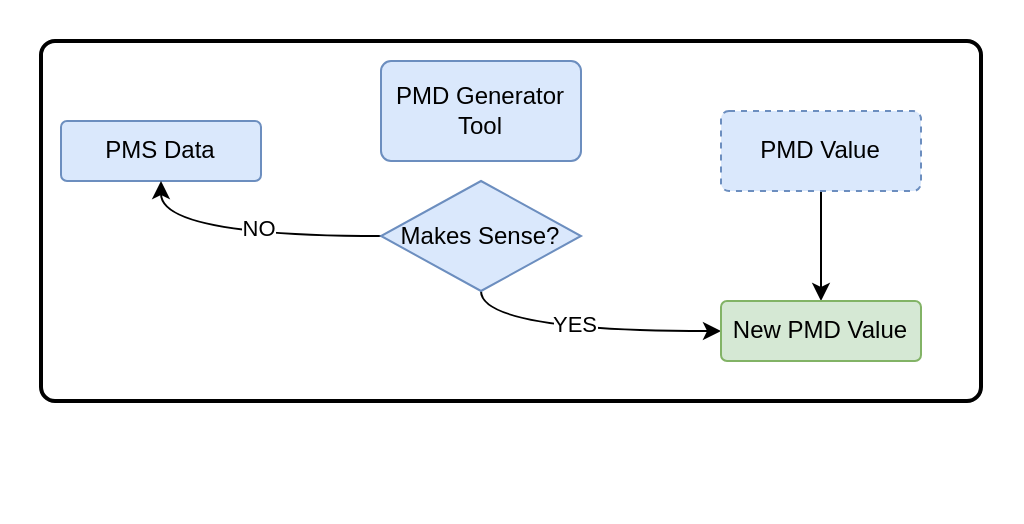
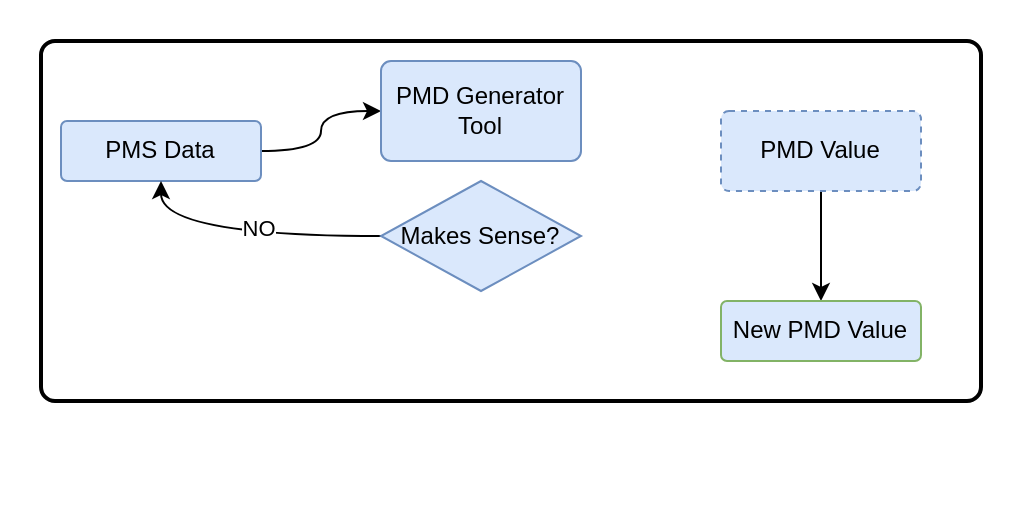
+ <mxCell id="4" style="edgeStyle=orthogonalEdgeStyle;rounded=0;orthogonalLoop=1;jettySize=auto;html=1;exitX=1;exitY=0.5;exitDx=0;exitDy=0;curved=1;" edge="1" parent="2" source="5" target="6"><mxGeometry relative="1" as="geometry" /></mxCell>
- <mxCell id="11" style="edgeStyle=orthogonalEdgeStyle;rounded=0;orthogonalLoop=1;jettySize=auto;html=1;exitX=0.5;exitY=1;exitDx=0;exitDy=0;entryX=0;entryY=0.5;entryDx=0;entryDy=0;curved=1;" edge="1" parent="2" source="13" target="14"><mxGeometry relative="1" as="geometry"><mxPoint x="209.966" y="200" as="targetPoint" /></mxGeometry></mxCell>
- <mxCell id="12" value="YES" style="edgeLabel;html=1;align=center;verticalAlign=middle;resizable=0;points=[];" vertex="1" connectable="0" parent="11"><mxGeometry x="-0.257" y="1" relative="1" as="geometry"><mxPoint x="14" y="-3" as="offset" /></mxGeometry></mxCell>
- <mxCell id="14" value="New PMD Value" style="rounded=1;arcSize=10;whiteSpace=wrap;html=1;align=center;fillColor=#d5e8d4;strokeColor=#82b366;" vertex="1" parent="2"><mxGeometry x="330" y="120" width="100" height="30" as="geometry" /></mxCell>
+ <mxCell id="14" value="New PMD Value" style="rounded=1;arcSize=10;whiteSpace=wrap;html=1;align=center;fillColor=#dae8fc;strokeColor=#82b366;" vertex="1" parent="2"><mxGeometry x="330" y="120" width="100" height="30" as="geometry" /></mxCell>
